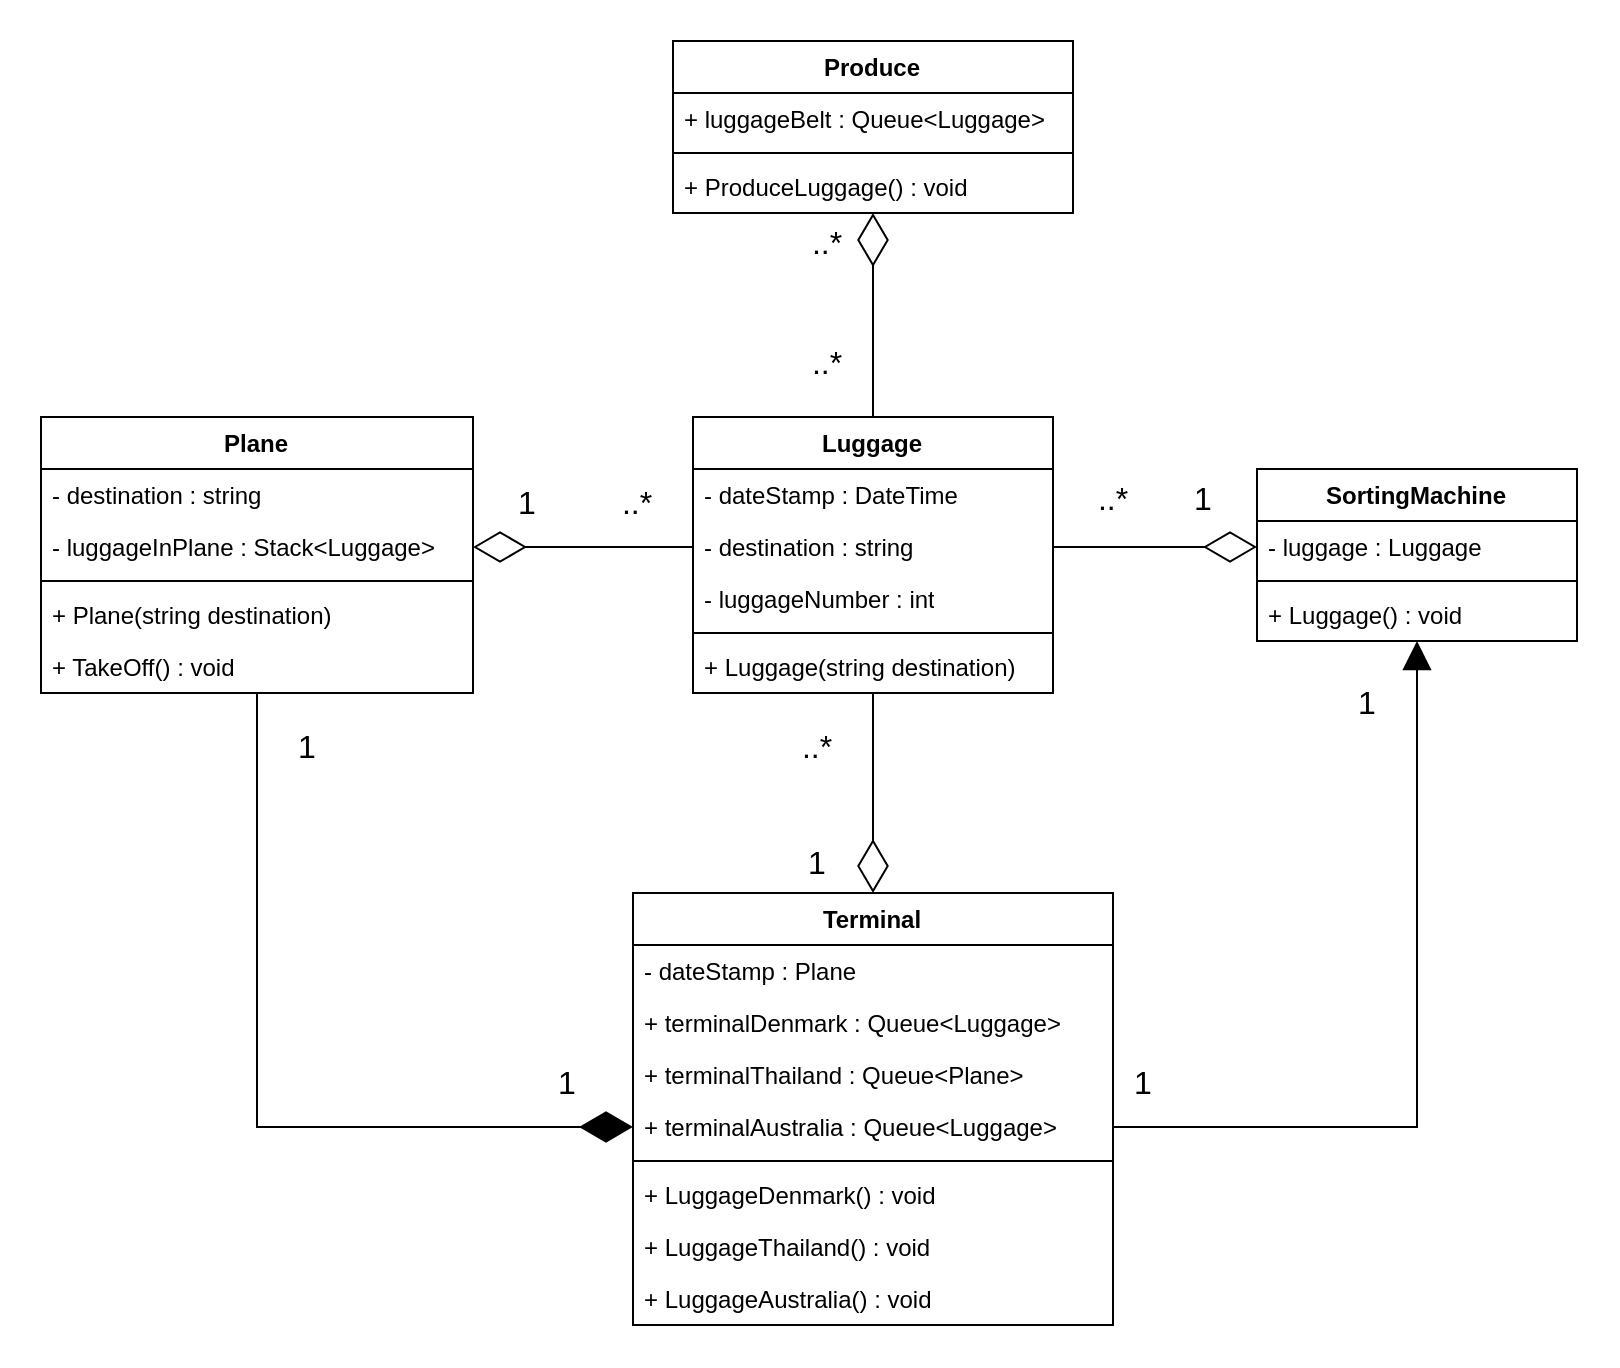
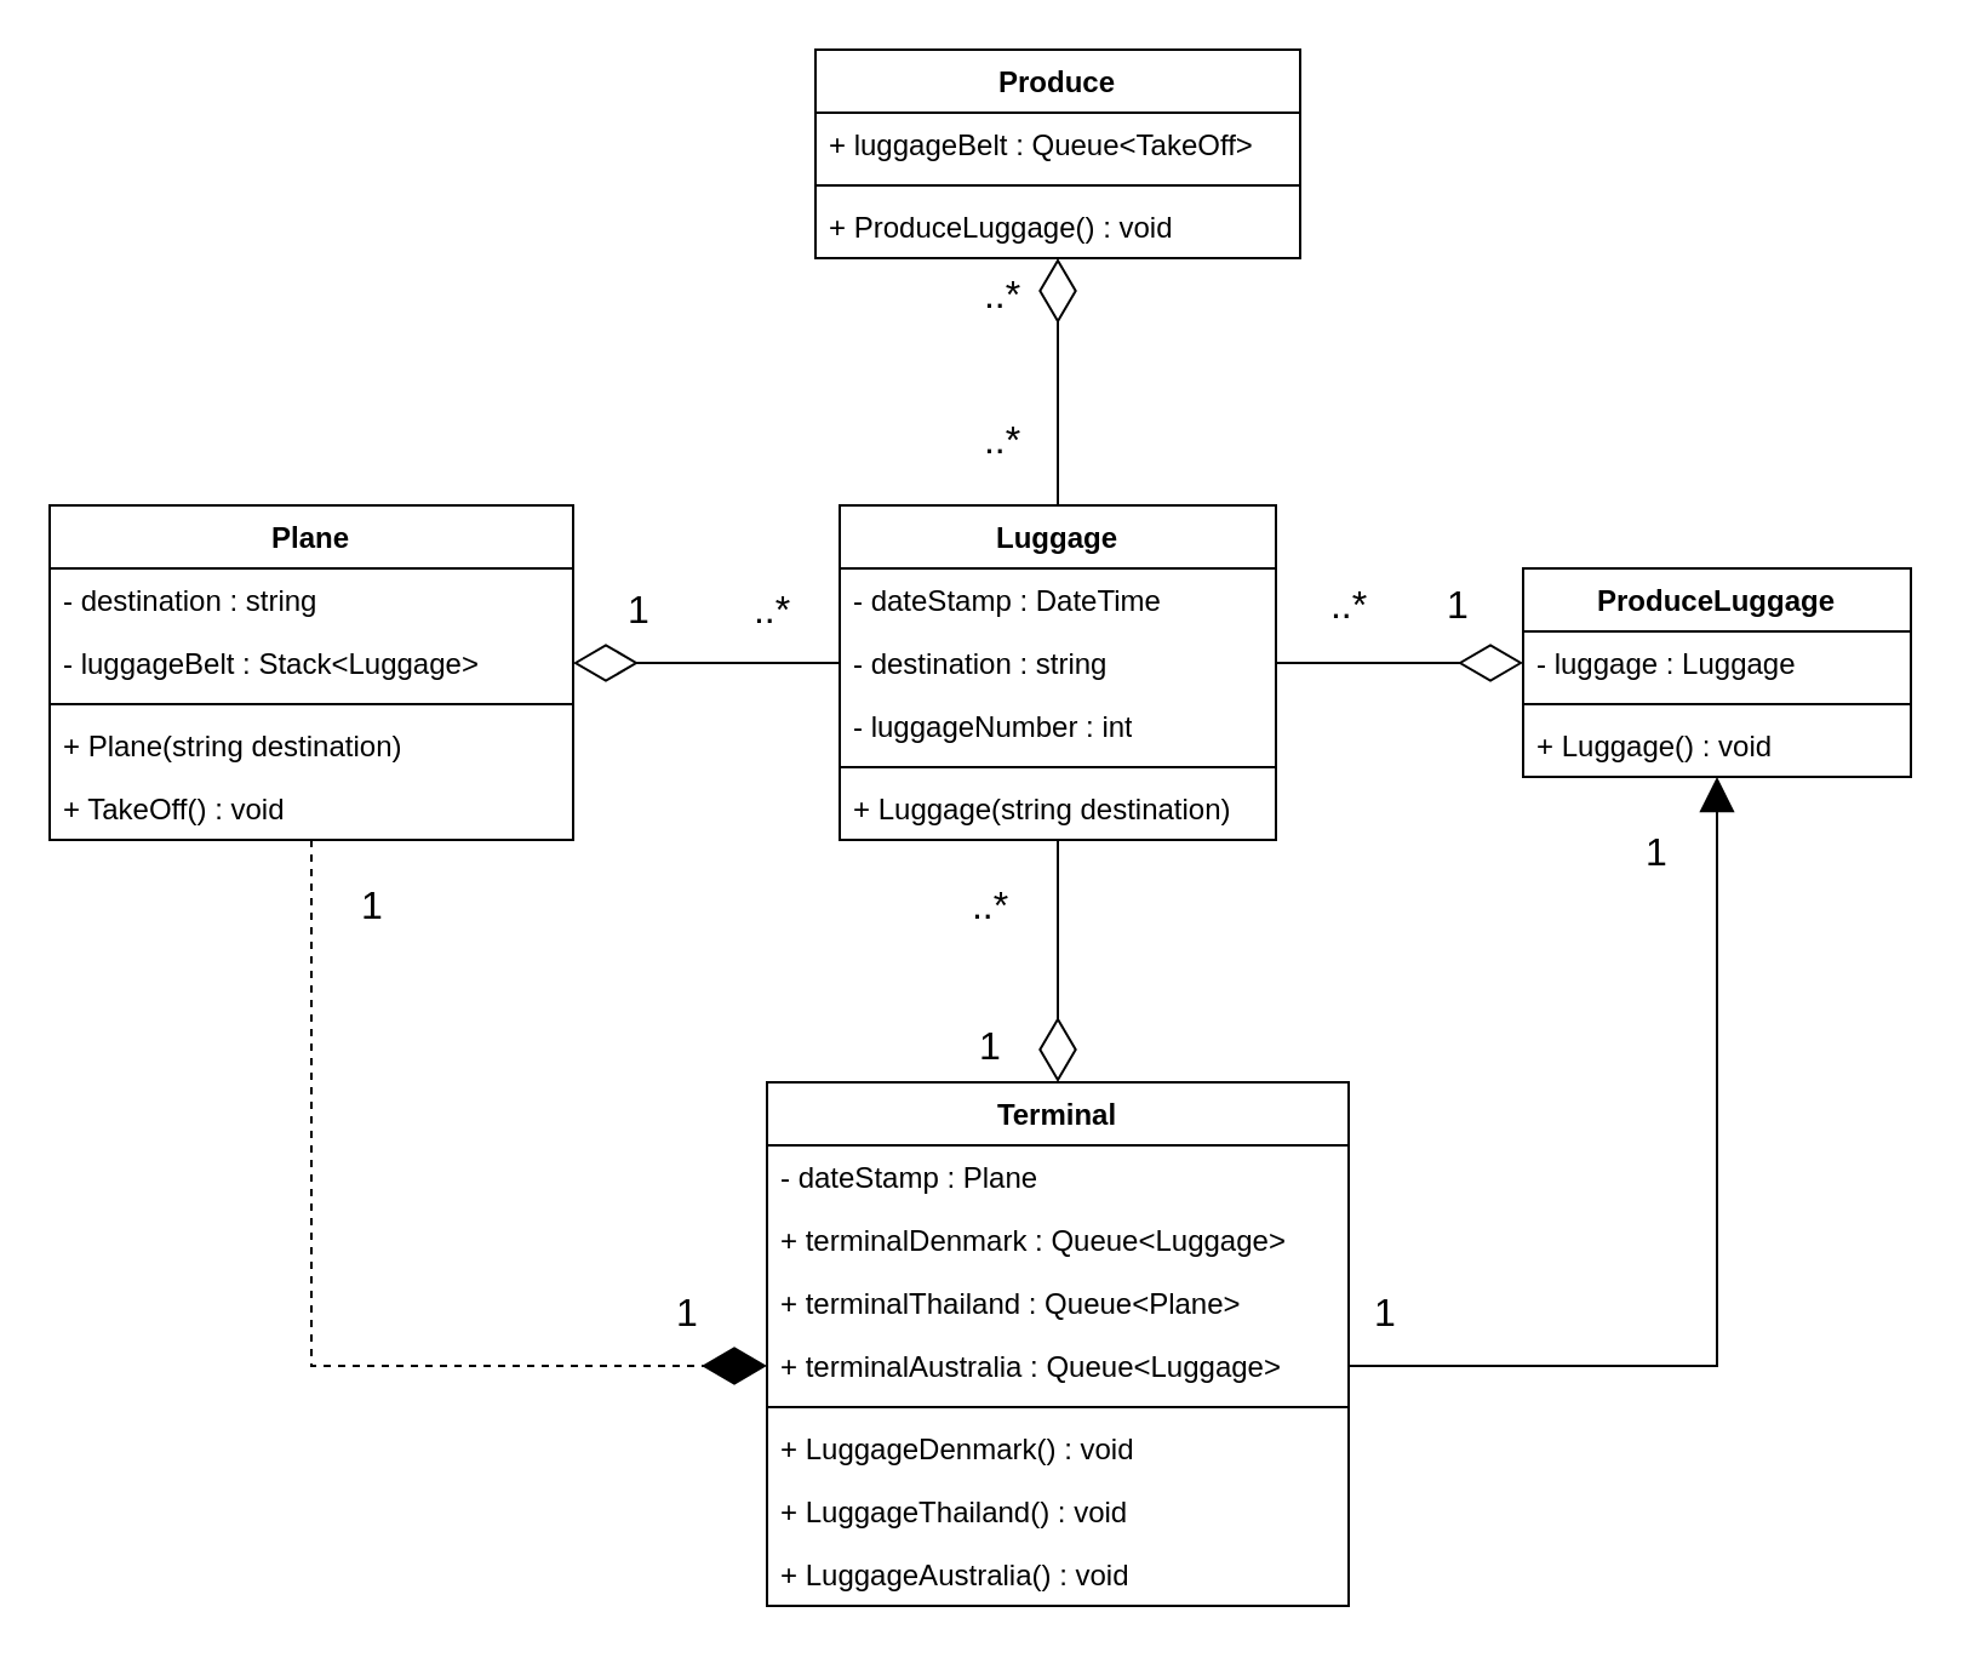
- <mxCell id="16" value="+ luggageBelt : Queue&amp;lt;Luggage&amp;gt;" style="text;strokeColor=none;fillColor=none;align=left;verticalAlign=top;spacingLeft=4;spacingRight=4;overflow=hidden;rotatable=0;points=[[0,0.5],[1,0.5]];portConstraint=eastwest;whiteSpace=wrap;html=1;" parent="15" vertex="1"><mxGeometry y="26" width="200" height="26" as="geometry" /></mxCell>
+ <mxCell id="16" value="+ luggageBelt : Queue&amp;lt;TakeOff&amp;gt;" style="text;strokeColor=none;fillColor=none;align=left;verticalAlign=top;spacingLeft=4;spacingRight=4;overflow=hidden;rotatable=0;points=[[0,0.5],[1,0.5]];portConstraint=eastwest;whiteSpace=wrap;html=1;" parent="15" vertex="1"><mxGeometry y="26" width="200" height="26" as="geometry" /></mxCell>
- <mxCell id="19" value="SortingMachine" style="swimlane;fontStyle=1;align=center;verticalAlign=top;childLayout=stackLayout;horizontal=1;startSize=26;horizontalStack=0;resizeParent=1;resizeParentMax=0;resizeLast=0;collapsible=1;marginBottom=0;whiteSpace=wrap;html=1;" parent="1" vertex="1"><mxGeometry x="628" y="234" width="160" height="86" as="geometry" /></mxCell>
+ <mxCell id="19" value="ProduceLuggage" style="swimlane;fontStyle=1;align=center;verticalAlign=top;childLayout=stackLayout;horizontal=1;startSize=26;horizontalStack=0;resizeParent=1;resizeParentMax=0;resizeLast=0;collapsible=1;marginBottom=0;whiteSpace=wrap;html=1;" parent="1" vertex="1"><mxGeometry x="628" y="234" width="160" height="86" as="geometry" /></mxCell>
- <mxCell id="5" value="- luggageInPlane : Stack&amp;lt;Luggage&amp;gt;" style="text;strokeColor=none;fillColor=none;align=left;verticalAlign=top;spacingLeft=4;spacingRight=4;overflow=hidden;rotatable=0;points=[[0,0.5],[1,0.5]];portConstraint=eastwest;whiteSpace=wrap;html=1;" parent="3" vertex="1"><mxGeometry y="52" width="216" height="26" as="geometry" /></mxCell>
+ <mxCell id="5" value="- luggageBelt : Stack&amp;lt;Luggage&amp;gt;" style="text;strokeColor=none;fillColor=none;align=left;verticalAlign=top;spacingLeft=4;spacingRight=4;overflow=hidden;rotatable=0;points=[[0,0.5],[1,0.5]];portConstraint=eastwest;whiteSpace=wrap;html=1;" parent="3" vertex="1"><mxGeometry y="52" width="216" height="26" as="geometry" /></mxCell>
- <mxCell id="2" value="" style="edgeStyle=orthogonalEdgeStyle;rounded=0;orthogonalLoop=1;jettySize=auto;html=1;endArrow=diamondThin;endFill=1;endSize=24;entryX=0;entryY=0.5;entryDx=0;entryDy=0;" edge="1" parent="1" source="3" target="27"><mxGeometry relative="1" as="geometry"><mxPoint x="238" y="516" as="targetPoint" /></mxGeometry></mxCell>
+ <mxCell id="2" value="" style="edgeStyle=orthogonalEdgeStyle;rounded=0;orthogonalLoop=1;jettySize=auto;html=1;endArrow=diamondThin;endFill=1;endSize=24;entryX=0;entryY=0.5;entryDx=0;entryDy=0;dashed=1;" edge="1" parent="1" source="3" target="27"><mxGeometry relative="1" as="geometry"><mxPoint x="238" y="516" as="targetPoint" /></mxGeometry></mxCell>
